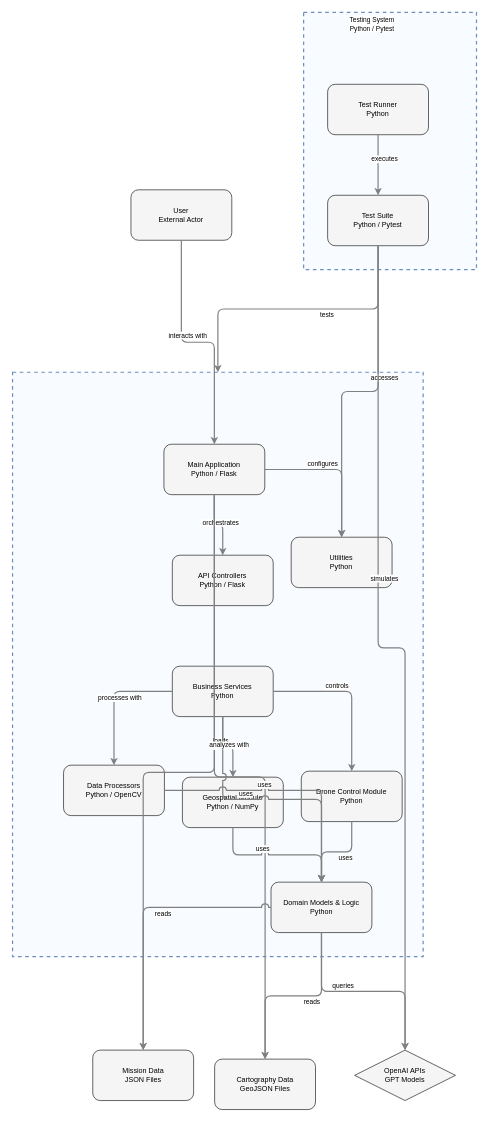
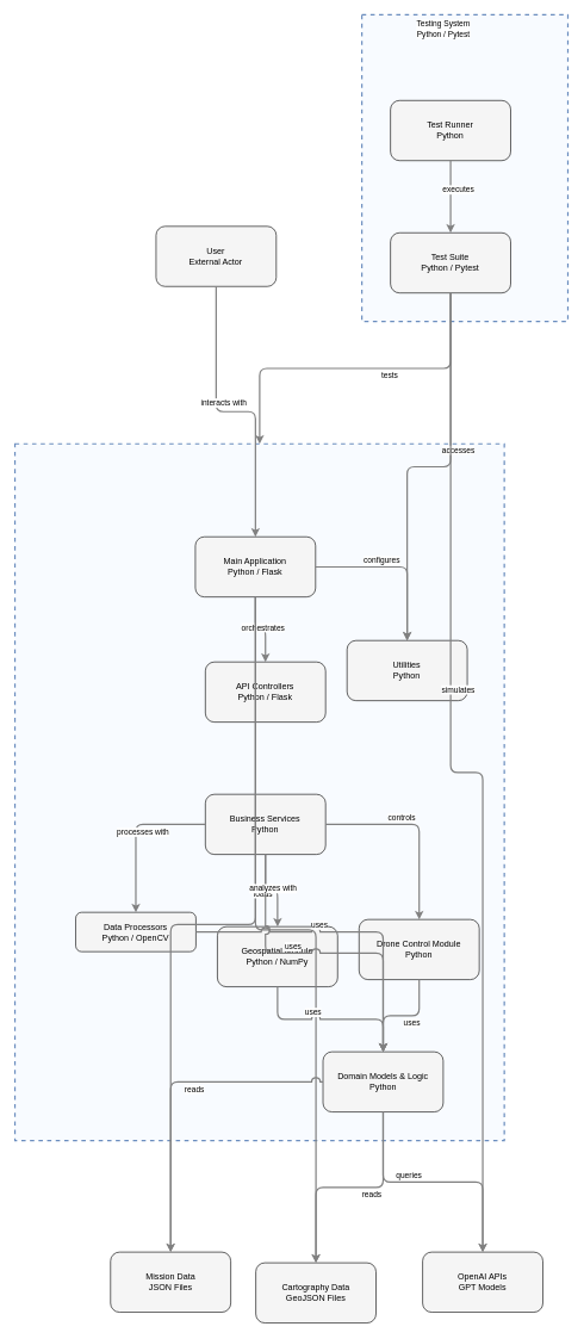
- <mxCell id="9" value="Main Application&lt;br&gt;Python / Flask" style="rounded=1;whiteSpace=wrap;html=1;fillColor=#f5f5f5" vertex="1" parent="4"><mxGeometry x="252.342" y="120" width="168.158" height="84.079" as="geometry" /></mxCell>
+ <mxCell id="9" value="Main Application&lt;br&gt;Python / Flask" style="rounded=1;whiteSpace=wrap;html=1;fillColor=#f5f5f5" vertex="1" parent="4"><mxGeometry x="252.342" y="130" width="168.158" height="84.079" as="geometry" /></mxCell>
- <mxCell id="13" value="Data Processors&lt;br&gt;Python / OpenCV" style="rounded=1;whiteSpace=wrap;html=1;fillColor=#f5f5f5" vertex="1" parent="4"><mxGeometry x="85" y="655" width="168.158" height="84.079" as="geometry" /></mxCell>
+ <mxCell id="13" value="Data Processors&lt;br&gt;Python / OpenCV" style="rounded=1;whiteSpace=wrap;html=1;fillColor=#f5f5f5" vertex="1" parent="4"><mxGeometry x="85" y="655" width="168.158" height="55" as="geometry" /></mxCell>
- <mxCell id="6" value="OpenAI APIs&lt;br&gt;GPT Models" style="rhombus;whiteSpace=wrap;html=1;fillColor=#f5f5f5;" vertex="1" parent="1"><mxGeometry x="590.21" y="1750" width="168.158" height="84.079" as="geometry" /></mxCell>
+ <mxCell id="6" value="OpenAI APIs&lt;br&gt;GPT Models" style="rounded=1;whiteSpace=wrap;html=1;fillColor=#f5f5f5" vertex="1" parent="1"><mxGeometry x="590.21" y="1750" width="168.158" height="84.079" as="geometry" /></mxCell>
